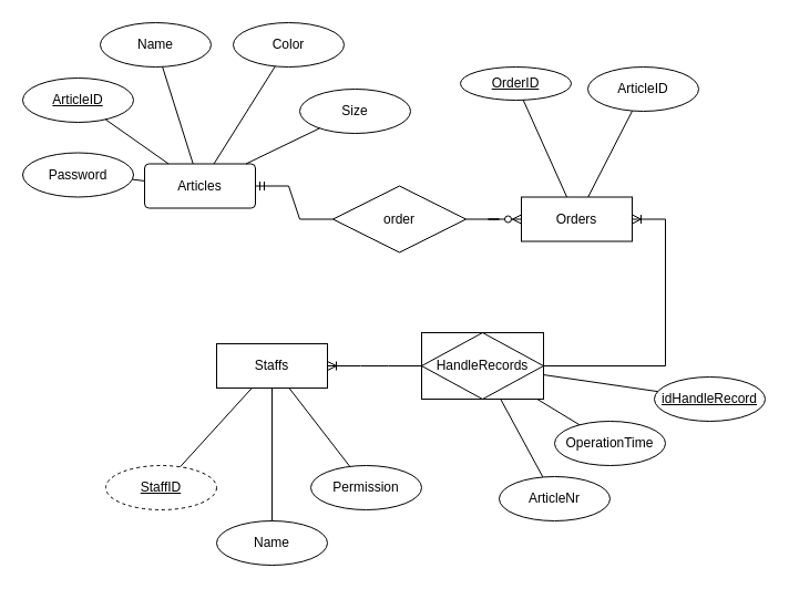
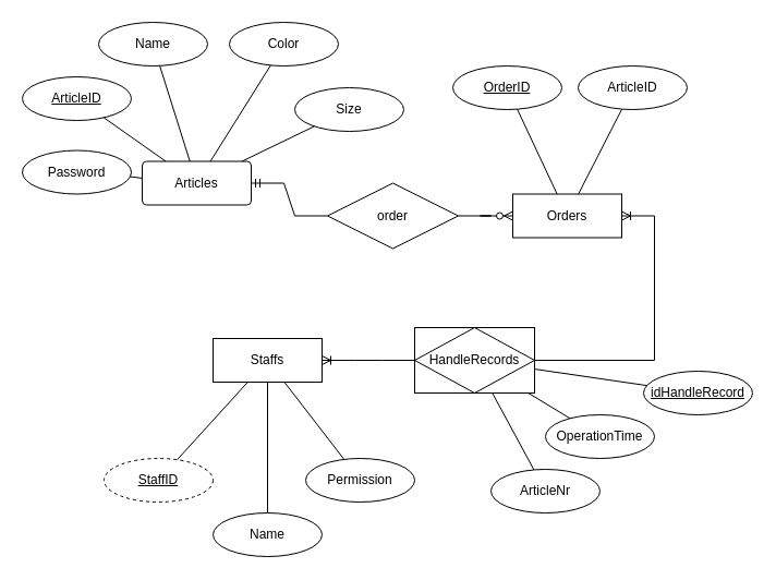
- <mxCell id="18" value="OrderID" style="ellipse;whiteSpace=wrap;html=1;align=center;fontStyle=4;" parent="1" vertex="1"><mxGeometry x="415" y="60" width="100" height="30" as="geometry" /></mxCell>
+ <mxCell id="18" value="OrderID" style="ellipse;whiteSpace=wrap;html=1;align=center;fontStyle=4;" parent="1" vertex="1"><mxGeometry x="415" y="60" width="100" height="40" as="geometry" /></mxCell>
